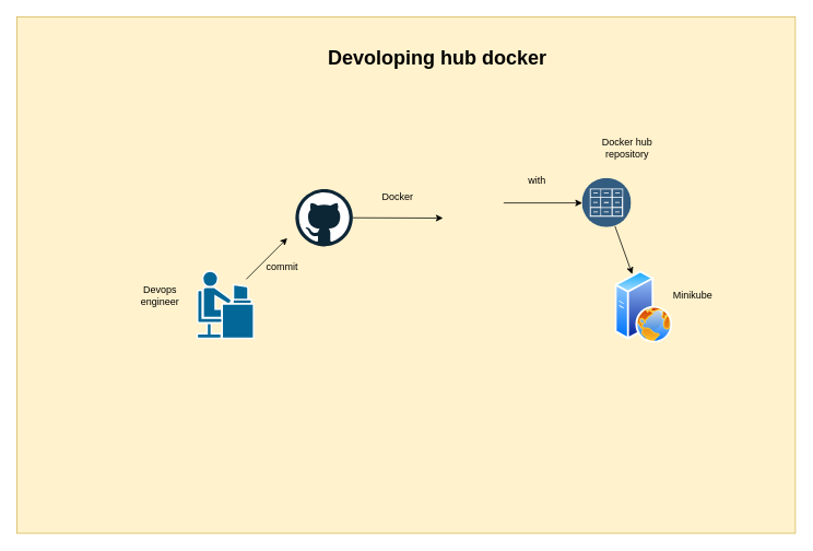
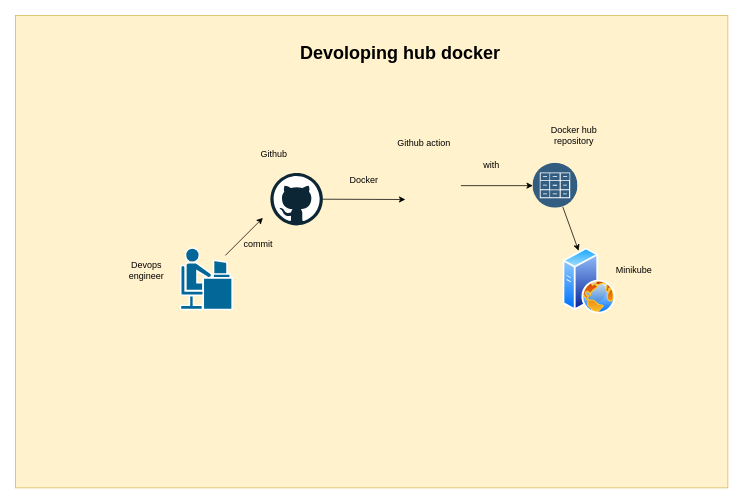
+ <mxCell id="15" value="Github action" style="text;html=1;strokeColor=none;fillColor=none;align=center;verticalAlign=middle;whiteSpace=wrap;rounded=0;" vertex="1" parent="1"><mxGeometry x="520" y="170" width="90" height="40" as="geometry" /></mxCell>
+ <mxCell id="14" value="Github" style="text;html=1;strokeColor=none;fillColor=none;align=center;verticalAlign=middle;whiteSpace=wrap;rounded=0;" vertex="1" parent="1"><mxGeometry x="330" y="190" width="70" height="30" as="geometry" /></mxCell>
